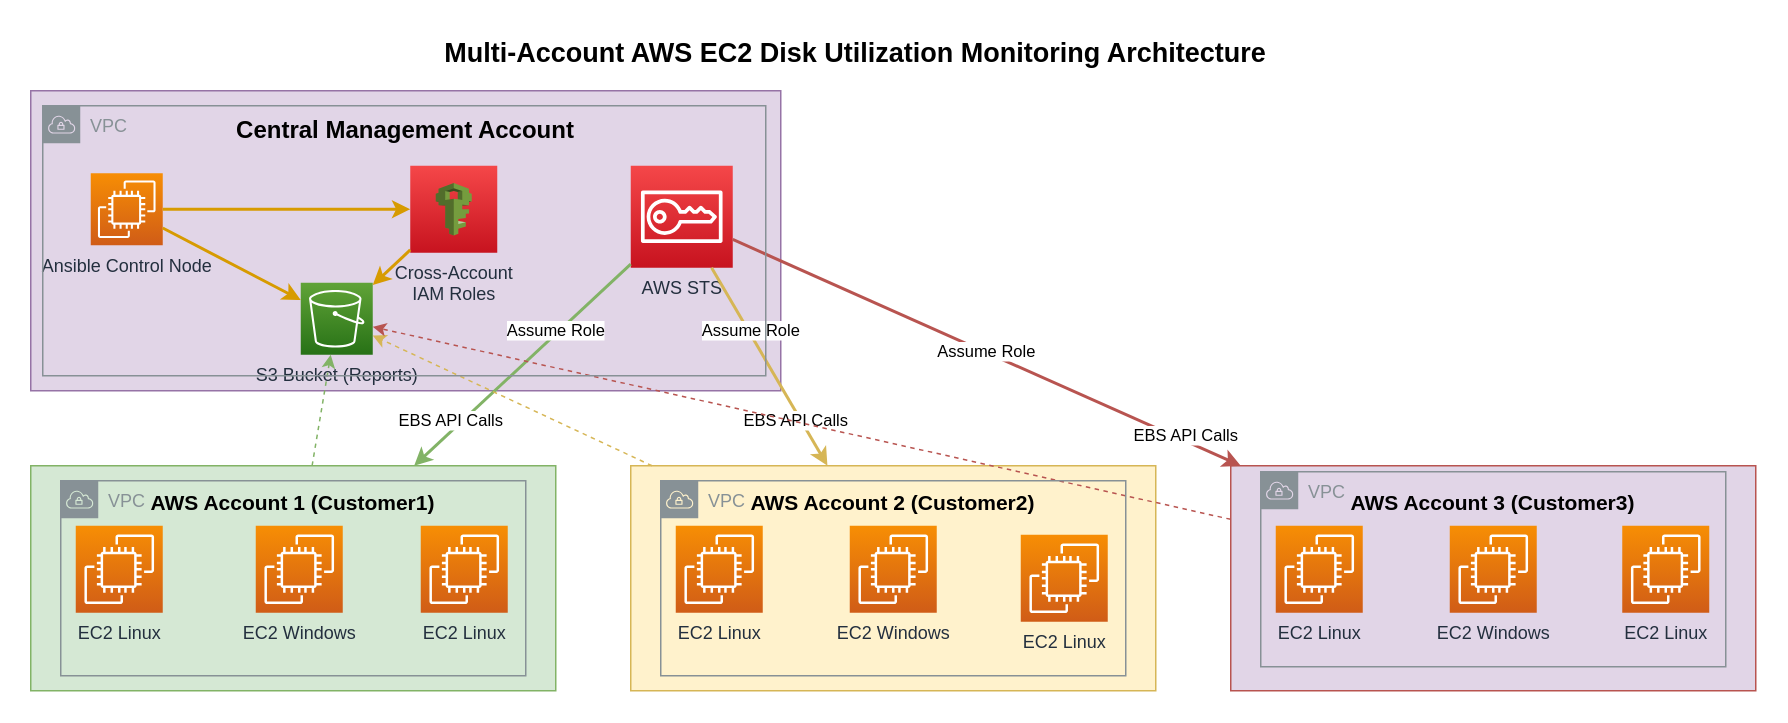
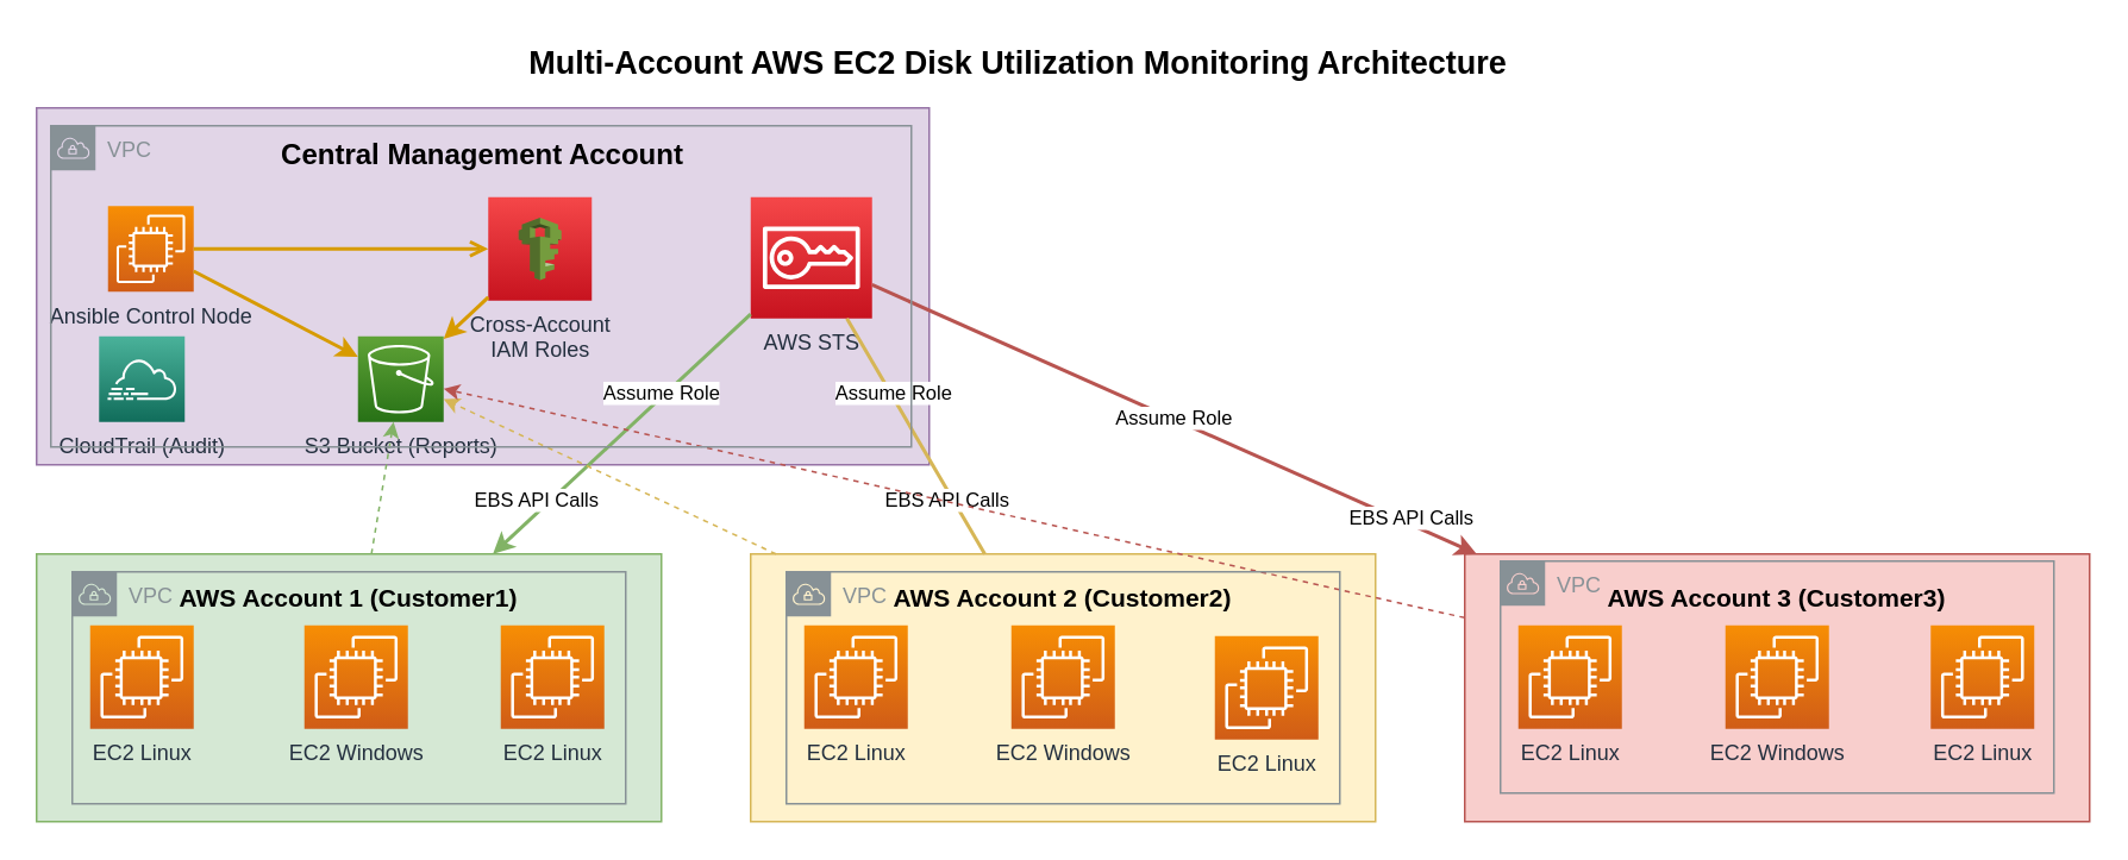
- <mxCell id="21" value="" style="endArrow=classic;html=1;rounded=0;strokeWidth=2;strokeColor=#d79b00;" parent="1" source="3" target="5" edge="1"><mxGeometry width="50" height="50" relative="1" as="geometry"><mxPoint x="120" y="140" as="sourcePoint" /><mxPoint x="290" y="140" as="targetPoint" /></mxGeometry></mxCell>
+ <mxCell id="21" value="" style="endArrow=open;html=1;rounded=0;strokeWidth=2;strokeColor=#d79b00;" parent="1" source="3" target="5" edge="1"><mxGeometry width="50" height="50" relative="1" as="geometry"><mxPoint x="120" y="140" as="sourcePoint" /><mxPoint x="290" y="140" as="targetPoint" /></mxGeometry></mxCell>
+ <mxCell id="7" value="CloudTrail (Audit)" style="sketch=0;points=[[0,0,0],[0.25,0,0],[0.5,0,0],[0.75,0,0],[1,0,0],[0,1,0],[0.25,1,0],[0.5,1,0],[0.75,1,0],[1,1,0],[0,0.25,0],[0,0.5,0],[0,0.75,0],[1,0.25,0],[1,0.5,0],[1,0.75,0]];outlineConnect=0;fontColor=#232F3E;gradientColor=#4AB29A;gradientDirection=north;fillColor=#116D5B;strokeColor=#ffffff;dashed=0;verticalLabelPosition=bottom;verticalAlign=top;align=center;html=1;fontSize=12;fontStyle=0;aspect=fixed;shape=mxgraph.aws4.resourceIcon;resIcon=mxgraph.aws4.cloudtrail;" parent="1" vertex="1"><mxGeometry x="55" y="188" width="48" height="48" as="geometry" /></mxCell>
- <mxCell id="24" value="Assume Role" style="endArrow=classic;html=1;rounded=0;strokeWidth=2;strokeColor=#d6b656;" parent="1" source="6" target="12" edge="1"><mxGeometry x="-0.353" y="1" width="50" height="50" relative="1" as="geometry"><mxPoint x="440" y="170" as="sourcePoint" /><mxPoint x="595" y="310" as="targetPoint" /><mxPoint x="1" as="offset" /></mxGeometry></mxCell>
+ <mxCell id="24" value="Assume Role" style="endArrow=none;html=1;rounded=0;strokeWidth=2;strokeColor=#d6b656;" parent="1" source="6" target="12" edge="1"><mxGeometry x="-0.353" y="1" width="50" height="50" relative="1" as="geometry"><mxPoint x="440" y="170" as="sourcePoint" /><mxPoint x="595" y="310" as="targetPoint" /><mxPoint x="1" as="offset" /></mxGeometry></mxCell>
- <mxCell id="16" value="AWS Account 3 (Customer3)" style="rounded=1;whiteSpace=wrap;html=1;fillColor=#e1d5e7;strokeColor=#b85450;fontSize=14;fontStyle=1;verticalAlign=top;spacingTop=10;arcSize=0;" parent="1" vertex="1"><mxGeometry x="820" y="310" width="350" height="150" as="geometry" /></mxCell>
+ <mxCell id="16" value="AWS Account 3 (Customer3)" style="rounded=1;whiteSpace=wrap;html=1;fillColor=#f8cecc;strokeColor=#b85450;fontSize=14;fontStyle=1;verticalAlign=top;spacingTop=10;arcSize=0;" parent="1" vertex="1"><mxGeometry x="820" y="310" width="350" height="150" as="geometry" /></mxCell>
